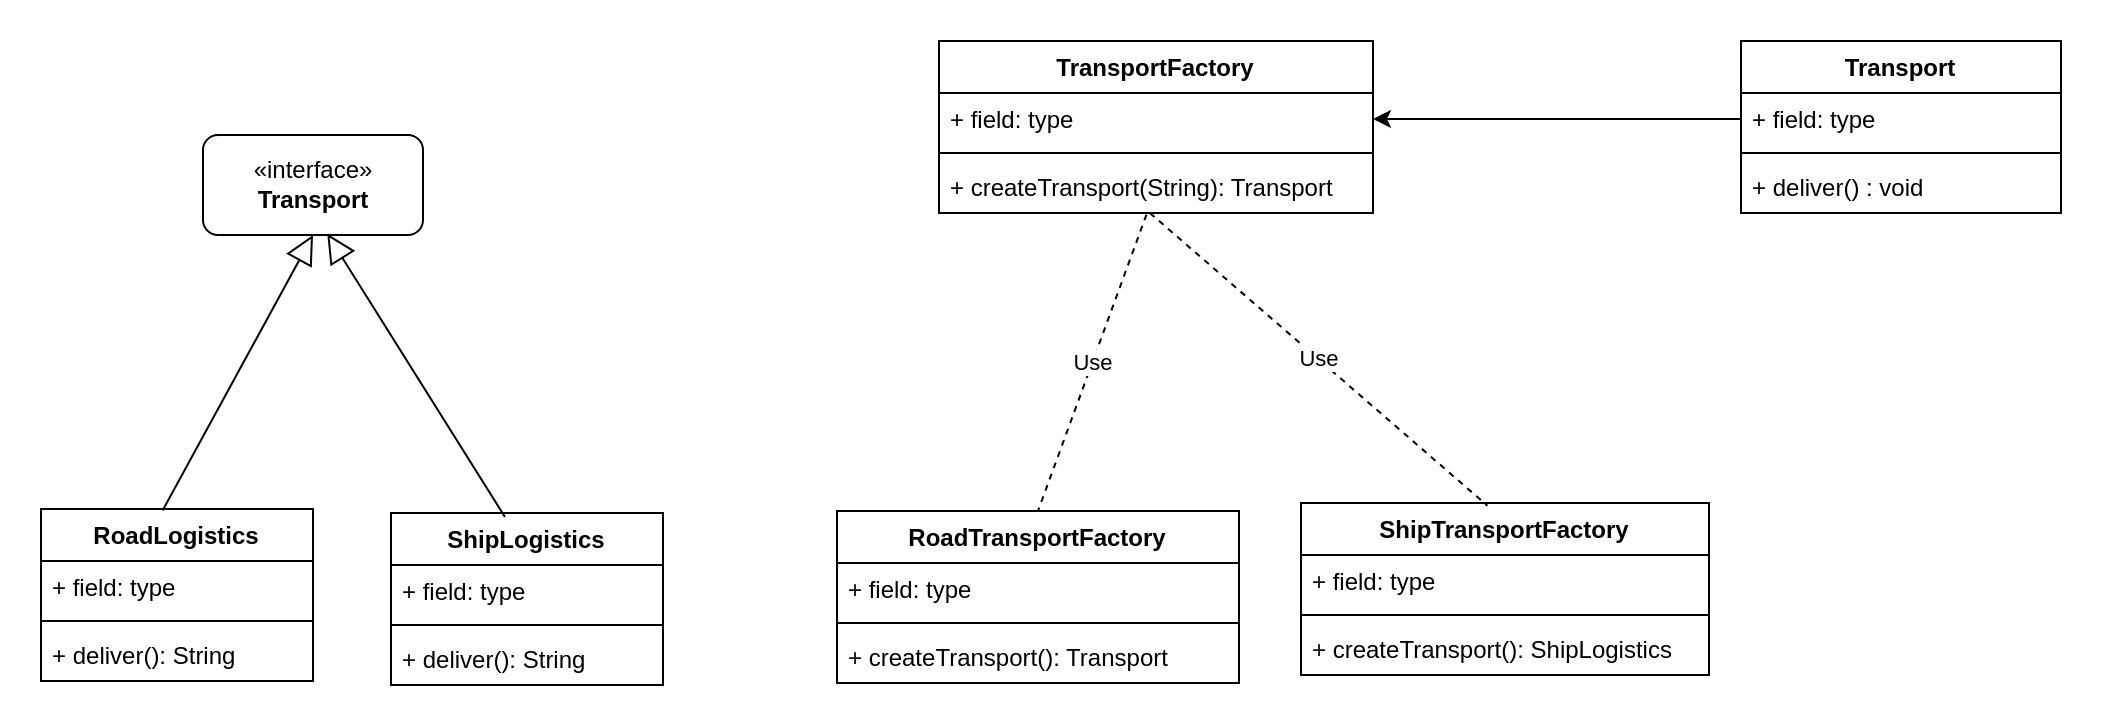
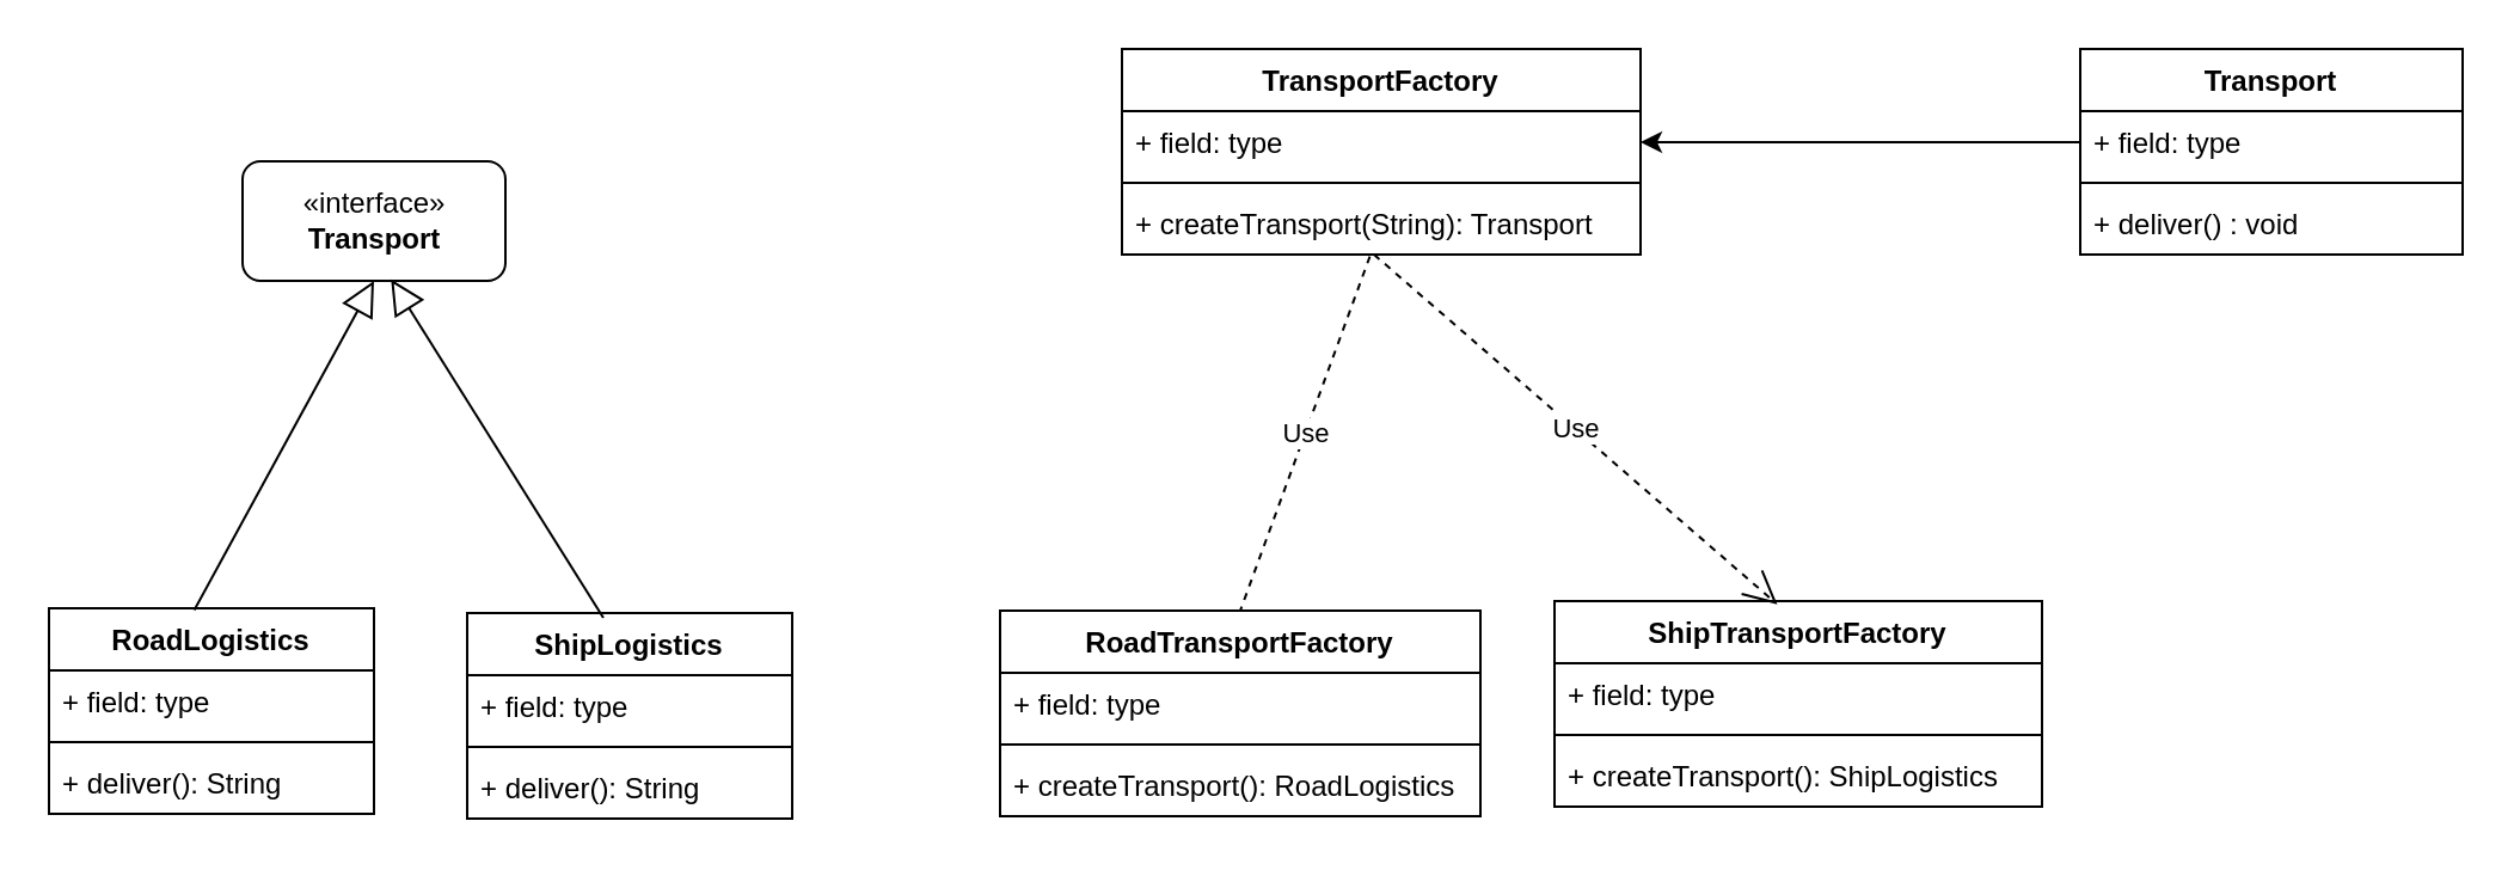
- <mxCell id="26" value="Use" style="endArrow=none;endSize=12;dashed=1;html=1;rounded=0;exitX=0.486;exitY=1;exitDx=0;exitDy=0;exitPerimeter=0;entryX=0.457;entryY=0.016;entryDx=0;entryDy=0;entryPerimeter=0;" edge="1" parent="1" source="5" target="10"><mxGeometry width="160" relative="1" as="geometry"><mxPoint x="582.726" y="116.806" as="sourcePoint" /><mxPoint x="528.5" y="265" as="targetPoint" /></mxGeometry></mxCell>
+ <mxCell id="26" value="Use" style="endArrow=open;endSize=12;dashed=1;html=1;rounded=0;exitX=0.486;exitY=1;exitDx=0;exitDy=0;exitPerimeter=0;entryX=0.457;entryY=0.016;entryDx=0;entryDy=0;entryPerimeter=0;" edge="1" parent="1" source="5" target="10"><mxGeometry width="160" relative="1" as="geometry"><mxPoint x="582.726" y="116.806" as="sourcePoint" /><mxPoint x="528.5" y="265" as="targetPoint" /></mxGeometry></mxCell>
- <mxCell id="9" value="+ createTransport(): Transport" style="text;strokeColor=none;fillColor=none;align=left;verticalAlign=top;spacingLeft=4;spacingRight=4;overflow=hidden;rotatable=0;points=[[0,0.5],[1,0.5]];portConstraint=eastwest;" vertex="1" parent="6"><mxGeometry y="60" width="201" height="26" as="geometry" /></mxCell>
+ <mxCell id="9" value="+ createTransport(): RoadLogistics" style="text;strokeColor=none;fillColor=none;align=left;verticalAlign=top;spacingLeft=4;spacingRight=4;overflow=hidden;rotatable=0;points=[[0,0.5],[1,0.5]];portConstraint=eastwest;" vertex="1" parent="6"><mxGeometry y="60" width="201" height="26" as="geometry" /></mxCell>
